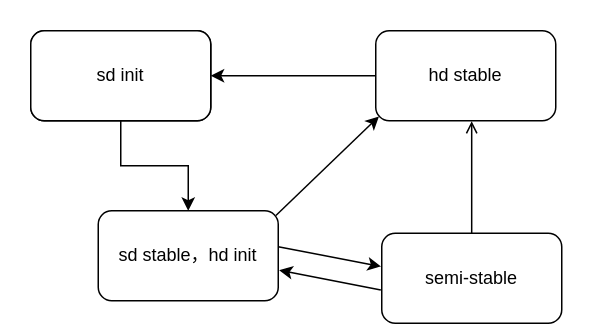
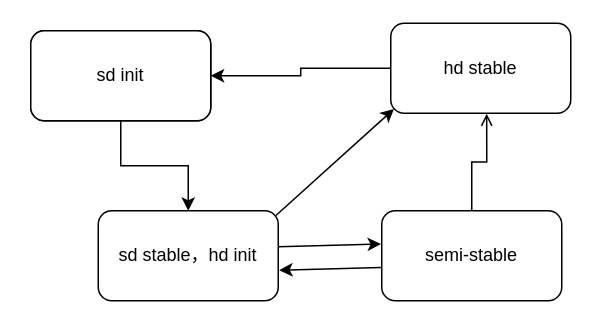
- <mxCell id="7" value="hd stable" style="rounded=1;whiteSpace=wrap;html=1;" vertex="1" parent="1"><mxGeometry x="250" y="20" width="120" height="60" as="geometry" /></mxCell>
+ <mxCell id="7" value="hd stable" style="rounded=1;whiteSpace=wrap;html=1;" vertex="1" parent="1"><mxGeometry x="260" y="15" width="120" height="60" as="geometry" /></mxCell>
- <mxCell id="9" value="semi-stable" style="rounded=1;whiteSpace=wrap;html=1;" vertex="1" parent="1"><mxGeometry x="254" y="155" width="120" height="60" as="geometry" /></mxCell>
+ <mxCell id="9" value="semi-stable" style="rounded=1;whiteSpace=wrap;html=1;" vertex="1" parent="1"><mxGeometry x="254" y="140" width="120" height="60" as="geometry" /></mxCell>
